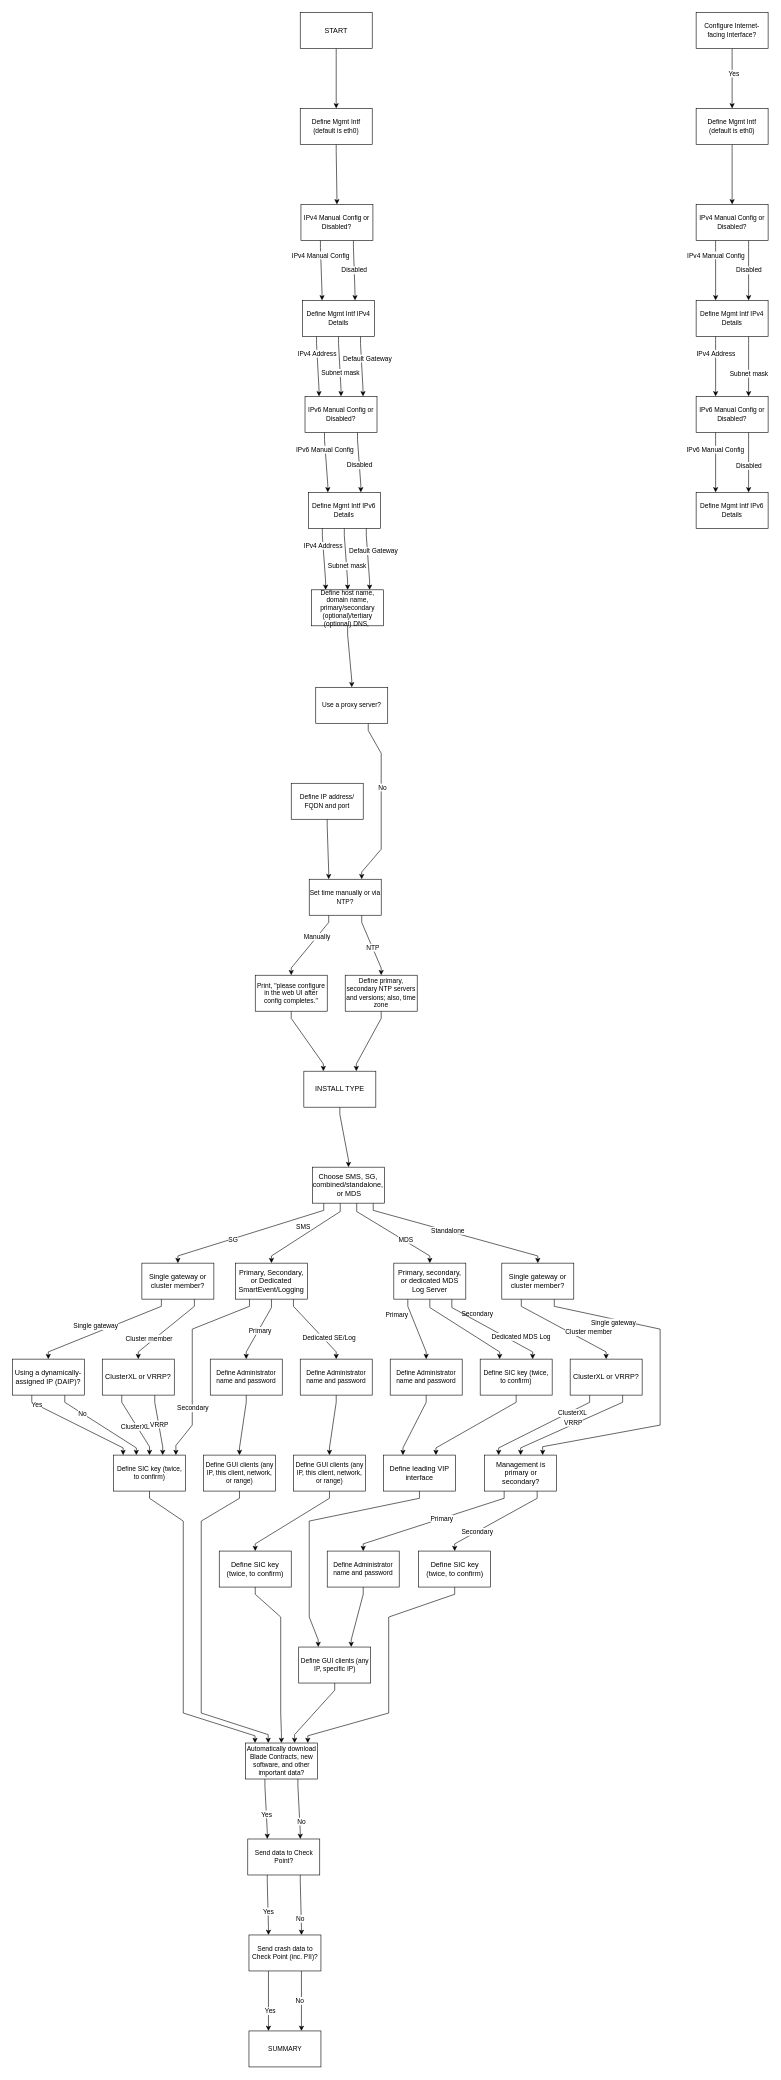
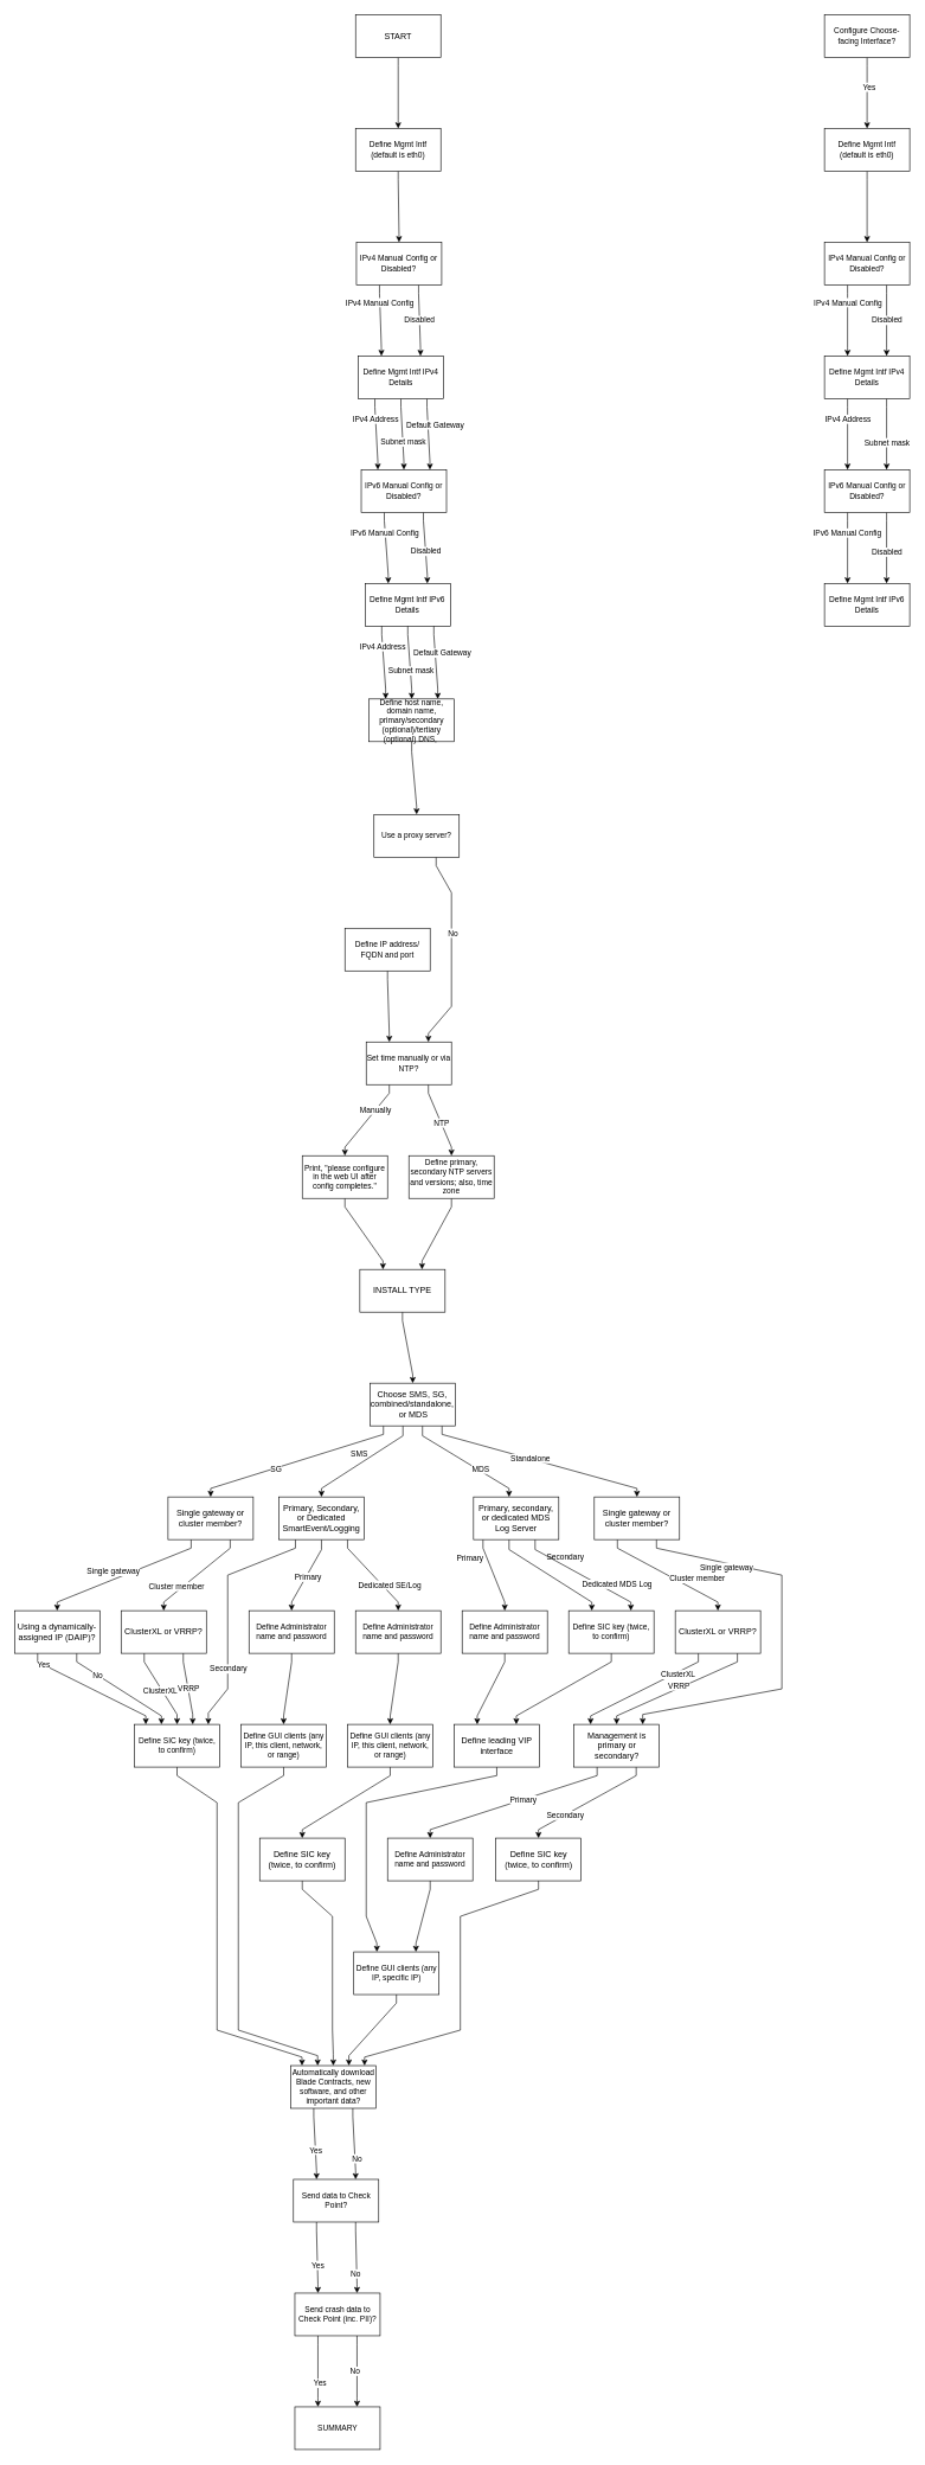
- <mxCell id="96" value="Configure Internet-facing Interface?" style="whiteSpace=wrap;html=1;fontSize=11;rounded=0;" vertex="1" parent="1"><mxGeometry x="1160" width="120" height="60" as="geometry" y="20" /></mxCell>
+ <mxCell id="96" value="Configure Choose-facing Interface?" style="whiteSpace=wrap;html=1;fontSize=11;rounded=0;" vertex="1" parent="1"><mxGeometry x="1160" width="120" height="60" as="geometry" y="20" /></mxCell>
- <mxCell id="29" value="Primary, secondary, or dedicated MDS Log Server" style="rounded=0;whiteSpace=wrap;html=1;" vertex="1" parent="1"><mxGeometry x="656.05" y="2105" width="120" height="60" as="geometry" /></mxCell>
+ <mxCell id="29" value="Primary, secondary, or dedicated MDS Log Server" style="rounded=0;whiteSpace=wrap;html=1;" vertex="1" parent="1"><mxGeometry x="666.05" y="2105" width="120" height="60" as="geometry" /></mxCell>
